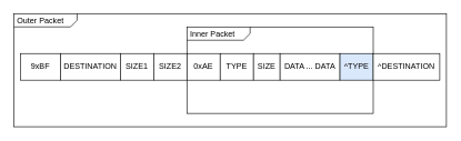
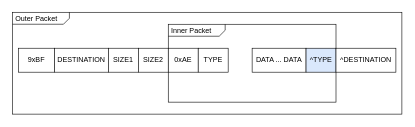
- <mxCell id="10" value="SIZE" style="rounded=0;whiteSpace=wrap;html=1;" parent="1" vertex="1"><mxGeometry x="380" y="80" width="40" height="40" as="geometry" /></mxCell>
